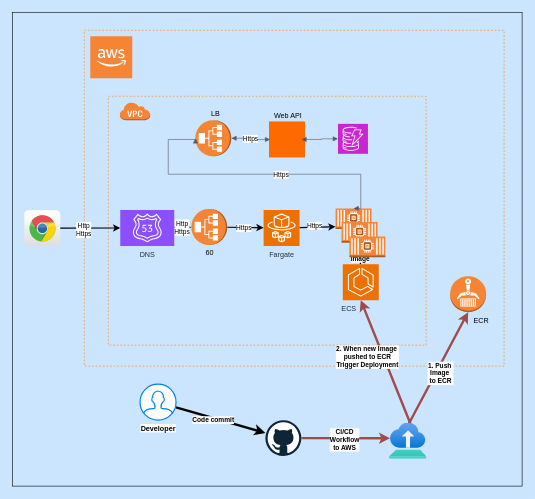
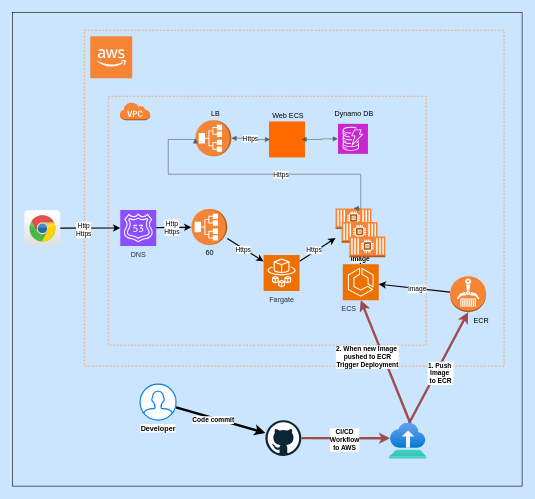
+ <mxCell id="50" value="Dynamo DB" style="text;html=1;align=center;verticalAlign=middle;whiteSpace=wrap;rounded=0;" vertex="1" parent="1"><mxGeometry x="550" y="175" width="80" height="30" as="geometry" /></mxCell>
- <mxCell id="48" value="Web API" style="text;html=1;align=center;verticalAlign=middle;whiteSpace=wrap;rounded=0;" vertex="1" parent="1"><mxGeometry x="449.5" y="177" width="60" height="30" as="geometry" /></mxCell>
+ <mxCell id="48" value="Web ECS" style="text;html=1;align=center;verticalAlign=middle;whiteSpace=wrap;rounded=0;" vertex="1" parent="1"><mxGeometry x="449.5" y="177" width="60" height="30" as="geometry" /></mxCell>
- <mxCell id="10" value="DNS" style="sketch=0;points=[[0,0,0],[0.25,0,0],[0.5,0,0],[0.75,0,0],[1,0,0],[0,1,0],[0.25,1,0],[0.5,1,0],[0.75,1,0],[1,1,0],[0,0.25,0],[0,0.5,0],[0,0.75,0],[1,0.25,0],[1,0.5,0],[1,0.75,0]];outlineConnect=0;fontColor=#232F3E;fillColor=#8C4FFF;strokeColor=#ffffff;dashed=0;verticalLabelPosition=bottom;verticalAlign=top;align=center;html=1;fontSize=12;fontStyle=0;aspect=fixed;shape=mxgraph.aws4.resourceIcon;resIcon=mxgraph.aws4.route_53;" parent="1" vertex="1"><mxGeometry x="200" y="349.5" width="90" height="60" as="geometry" /></mxCell>
+ <mxCell id="10" value="DNS" style="sketch=0;points=[[0,0,0],[0.25,0,0],[0.5,0,0],[0.75,0,0],[1,0,0],[0,1,0],[0.25,1,0],[0.5,1,0],[0.75,1,0],[1,1,0],[0,0.25,0],[0,0.5,0],[0,0.75,0],[1,0.25,0],[1,0.5,0],[1,0.75,0]];outlineConnect=0;fontColor=#232F3E;fillColor=#8C4FFF;strokeColor=#ffffff;dashed=0;verticalLabelPosition=bottom;verticalAlign=top;align=center;html=1;fontSize=12;fontStyle=0;aspect=fixed;shape=mxgraph.aws4.resourceIcon;resIcon=mxgraph.aws4.route_53;" parent="1" vertex="1"><mxGeometry x="200" y="349.5" width="60" height="60" as="geometry" /></mxCell>
- <mxCell id="21" value="Fargate" style="sketch=0;points=[[0,0,0],[0.25,0,0],[0.5,0,0],[0.75,0,0],[1,0,0],[0,1,0],[0.25,1,0],[0.5,1,0],[0.75,1,0],[1,1,0],[0,0.25,0],[0,0.5,0],[0,0.75,0],[1,0.25,0],[1,0.5,0],[1,0.75,0]];outlineConnect=0;fontColor=#232F3E;fillColor=#ED7100;strokeColor=#ffffff;dashed=0;verticalLabelPosition=bottom;verticalAlign=top;align=center;html=1;fontSize=12;fontStyle=0;aspect=fixed;shape=mxgraph.aws4.resourceIcon;resIcon=mxgraph.aws4.fargate;" parent="1" vertex="1"><mxGeometry x="439" y="349.5" width="60" height="60" as="geometry" /></mxCell>
+ <mxCell id="21" value="Fargate" style="sketch=0;points=[[0,0,0],[0.25,0,0],[0.5,0,0],[0.75,0,0],[1,0,0],[0,1,0],[0.25,1,0],[0.5,1,0],[0.75,1,0],[1,1,0],[0,0.25,0],[0,0.5,0],[0,0.75,0],[1,0.25,0],[1,0.5,0],[1,0.75,0]];outlineConnect=0;fontColor=#232F3E;fillColor=#ED7100;strokeColor=#ffffff;dashed=0;verticalLabelPosition=bottom;verticalAlign=top;align=center;html=1;fontSize=12;fontStyle=0;aspect=fixed;shape=mxgraph.aws4.resourceIcon;resIcon=mxgraph.aws4.fargate;" parent="1" vertex="1"><mxGeometry x="439" y="424.5" width="60" height="60" as="geometry" /></mxCell>
+ <mxCell id="25" value="" style="edgeStyle=none;html=1;strokeWidth=2;" parent="1" source="27" target="13" edge="1"><mxGeometry relative="1" as="geometry" /></mxCell>
+ <mxCell id="26" value="Image" style="edgeLabel;html=1;align=center;verticalAlign=middle;resizable=0;points=[];" parent="25" vertex="1" connectable="0"><mxGeometry x="-0.058" y="1" relative="1" as="geometry"><mxPoint as="offset" /></mxGeometry></mxCell>
